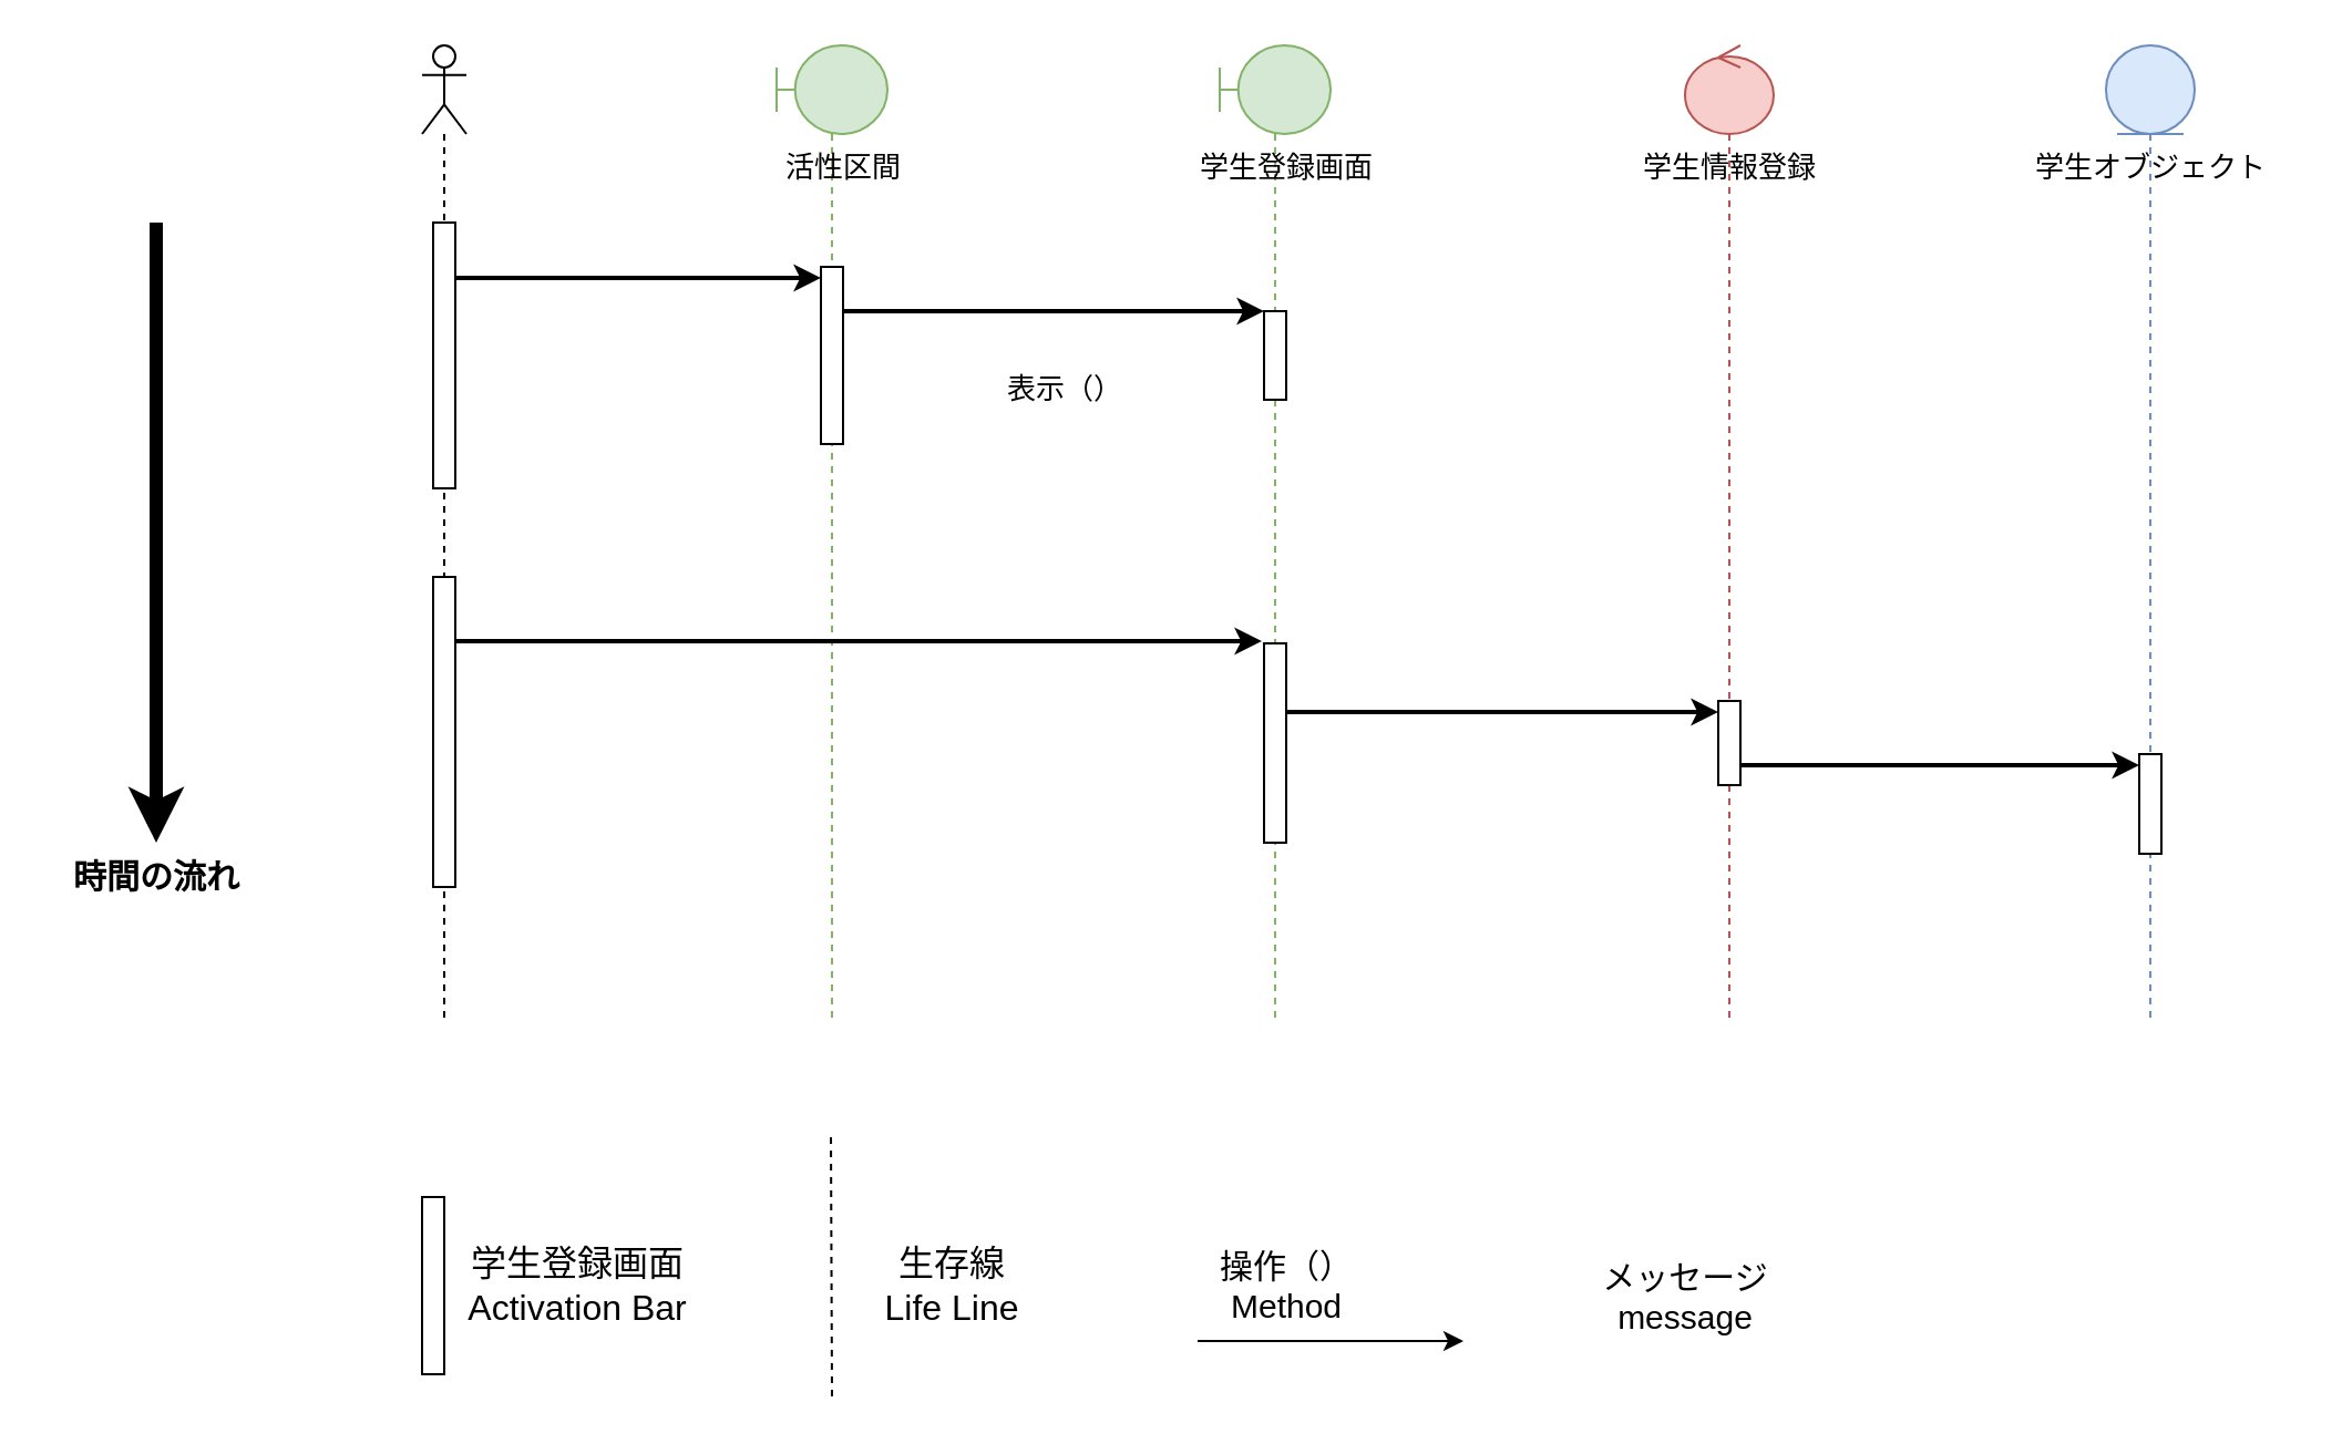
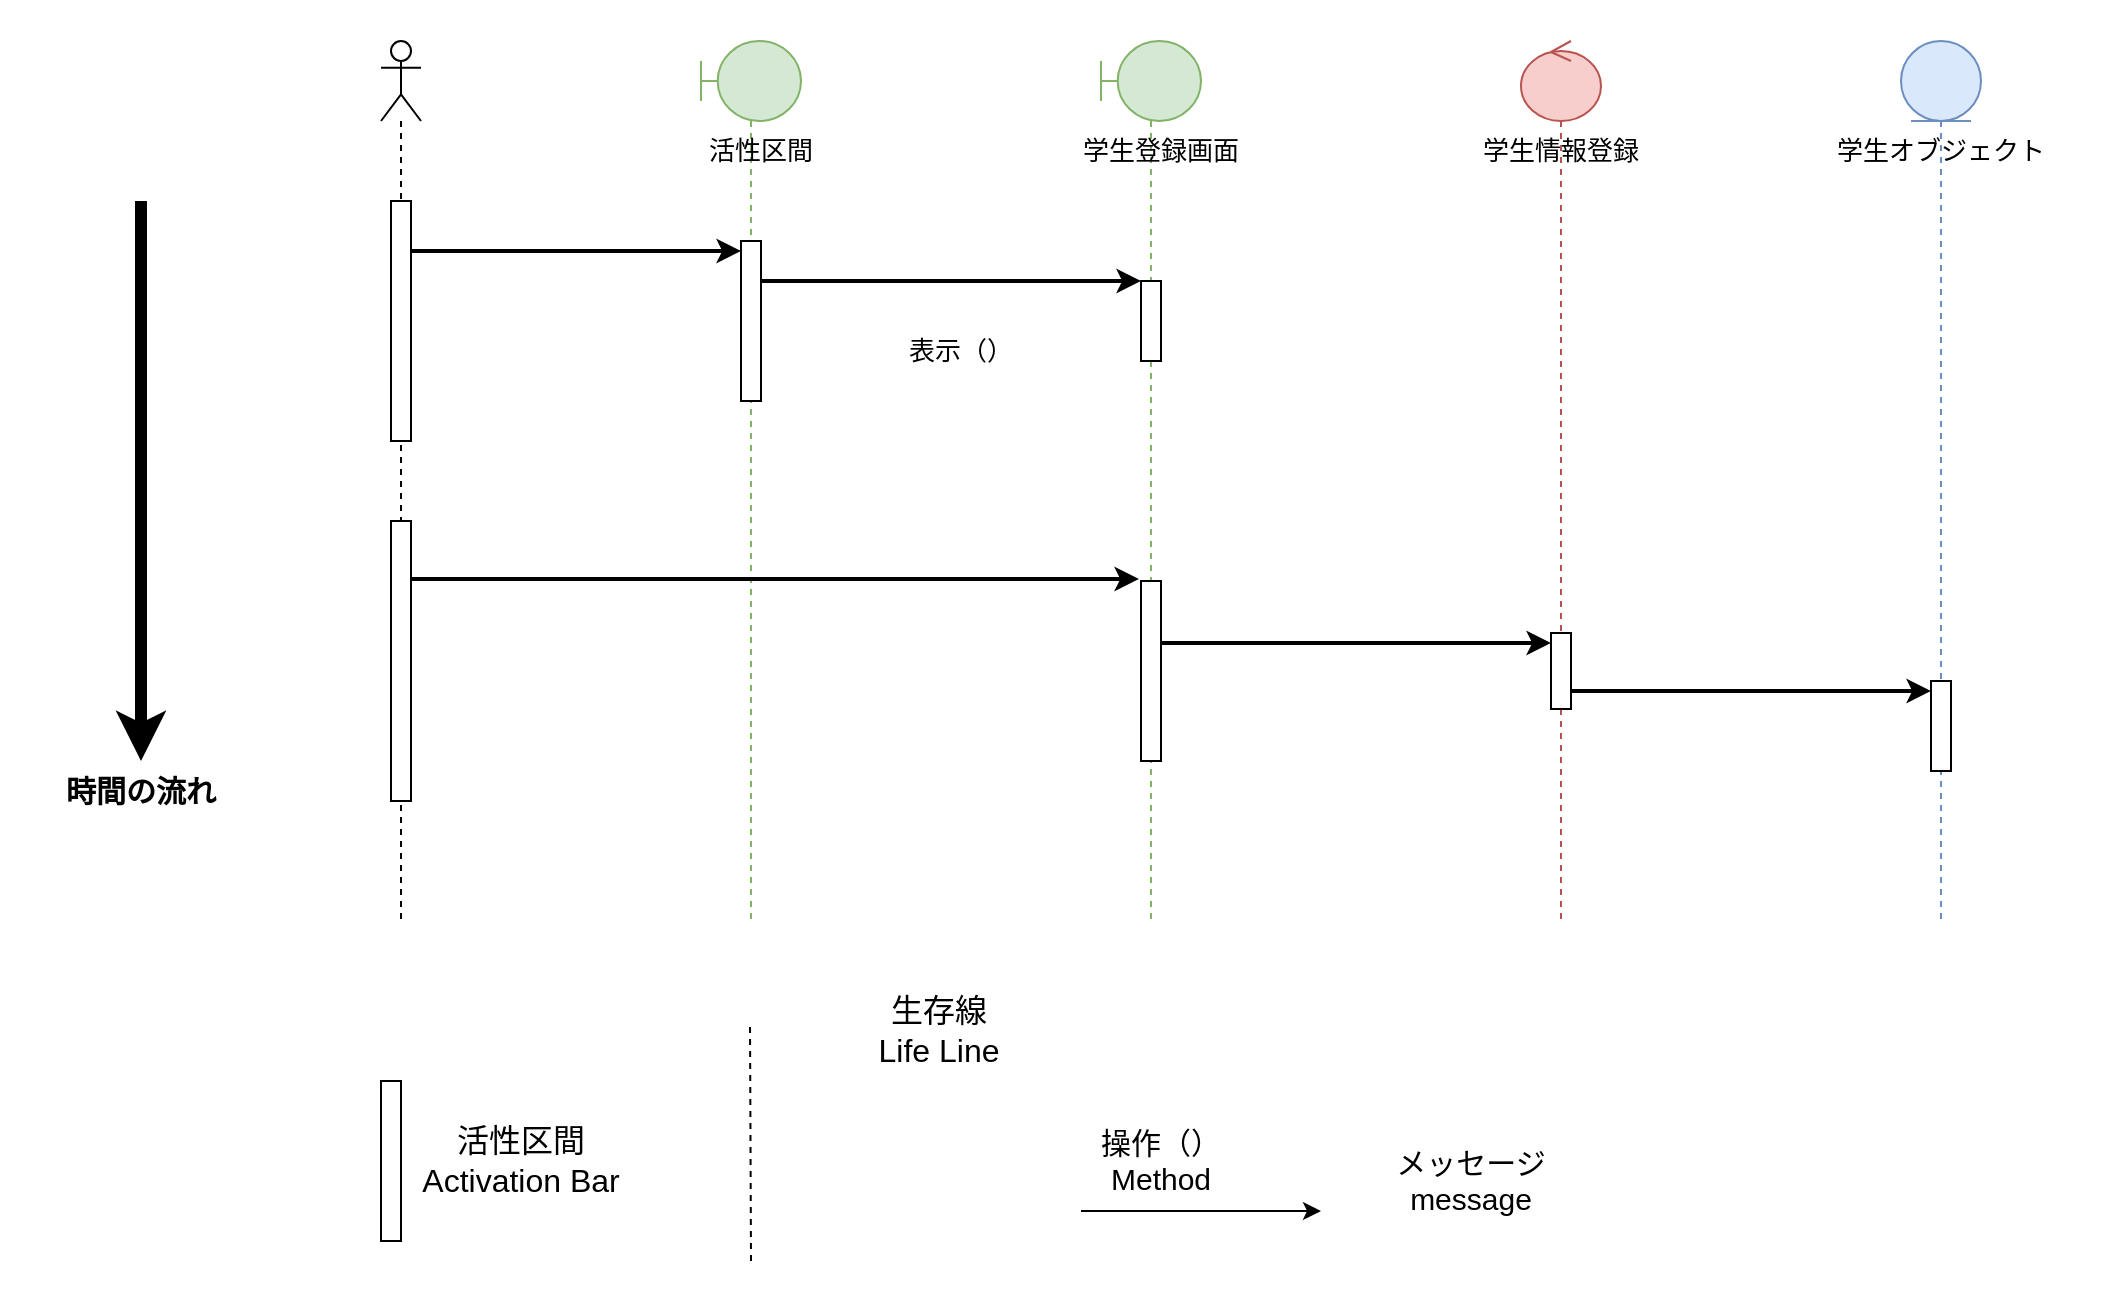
- <mxCell id="15" value="&lt;font style=&quot;font-size: 16px;&quot;&gt;学生登録画面&lt;/font&gt;&lt;div&gt;&lt;font style=&quot;font-size: 16px;&quot;&gt;A&lt;/font&gt;&lt;span style=&quot;font-size: 16px; background-color: transparent; color: light-dark(rgb(0, 0, 0), rgb(255, 255, 255));&quot;&gt;ctivation Bar&lt;/span&gt;&lt;/div&gt;" style="text;html=1;align=center;verticalAlign=middle;resizable=0;points=[];autosize=1;strokeColor=none;fillColor=none;" vertex="1" parent="1"><mxGeometry x="200" y="555" width="120" height="50" as="geometry" /></mxCell>
+ <mxCell id="15" value="&lt;font style=&quot;font-size: 16px;&quot;&gt;活性区間&lt;/font&gt;&lt;div&gt;&lt;font style=&quot;font-size: 16px;&quot;&gt;A&lt;/font&gt;&lt;span style=&quot;font-size: 16px; background-color: transparent; color: light-dark(rgb(0, 0, 0), rgb(255, 255, 255));&quot;&gt;ctivation Bar&lt;/span&gt;&lt;/div&gt;" style="text;html=1;align=center;verticalAlign=middle;resizable=0;points=[];autosize=1;strokeColor=none;fillColor=none;" vertex="1" parent="1"><mxGeometry x="200" y="555" width="120" height="50" as="geometry" /></mxCell>
- <mxCell id="17" value="&lt;font style=&quot;font-size: 16px;&quot;&gt;生存線&lt;/font&gt;&lt;div&gt;&lt;font style=&quot;font-size: 16px;&quot;&gt;Life Line&lt;/font&gt;&lt;/div&gt;" style="text;html=1;align=center;verticalAlign=middle;resizable=0;points=[];autosize=1;strokeColor=none;fillColor=none;" vertex="1" parent="1"><mxGeometry x="389" y="555" width="80" height="50" as="geometry" /></mxCell>
+ <mxCell id="17" value="&lt;font style=&quot;font-size: 16px;&quot;&gt;生存線&lt;/font&gt;&lt;div&gt;&lt;font style=&quot;font-size: 16px;&quot;&gt;Life Line&lt;/font&gt;&lt;/div&gt;" style="text;html=1;align=center;verticalAlign=middle;resizable=0;points=[];autosize=1;strokeColor=none;fillColor=none;" vertex="1" parent="1"><mxGeometry x="429" y="490" width="80" height="50" as="geometry" /></mxCell>
- <mxCell id="27" value="&lt;span style=&quot;font-size: 15px;&quot;&gt;メッセージ&lt;/span&gt;&lt;div&gt;&lt;span style=&quot;font-size: 15px;&quot;&gt;message&lt;/span&gt;&lt;/div&gt;" style="text;html=1;align=center;verticalAlign=middle;resizable=0;points=[];autosize=1;strokeColor=none;fillColor=none;" vertex="1" parent="1"><mxGeometry x="710" y="560" width="100" height="50" as="geometry" /></mxCell>
+ <mxCell id="27" value="&lt;span style=&quot;font-size: 15px;&quot;&gt;メッセージ&lt;/span&gt;&lt;div&gt;&lt;span style=&quot;font-size: 15px;&quot;&gt;message&lt;/span&gt;&lt;/div&gt;" style="text;html=1;align=center;verticalAlign=middle;resizable=0;points=[];autosize=1;strokeColor=none;fillColor=none;" vertex="1" parent="1"><mxGeometry x="685" y="565" width="100" height="50" as="geometry" /></mxCell>
